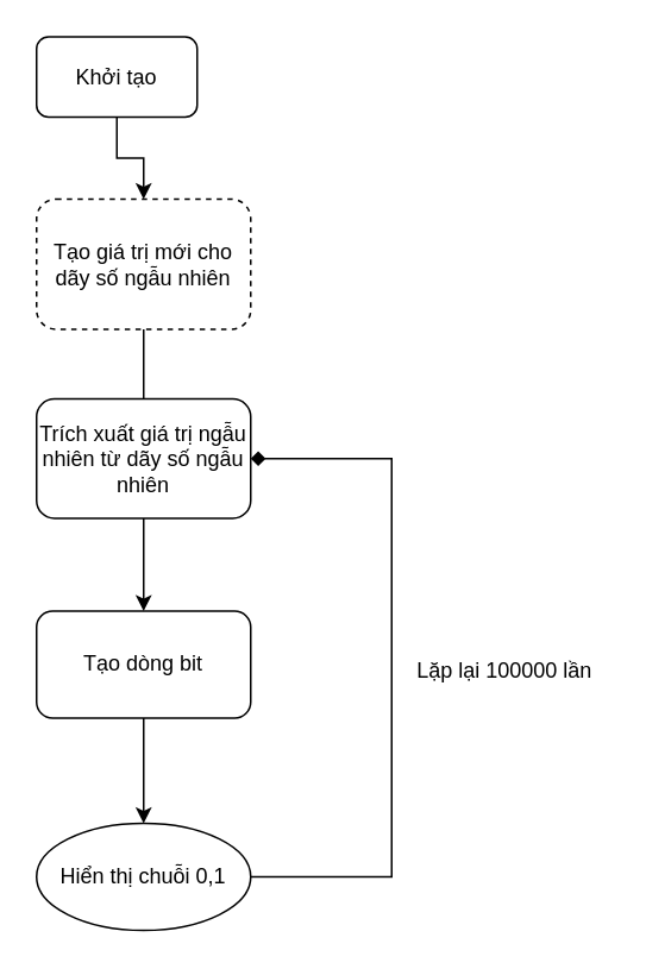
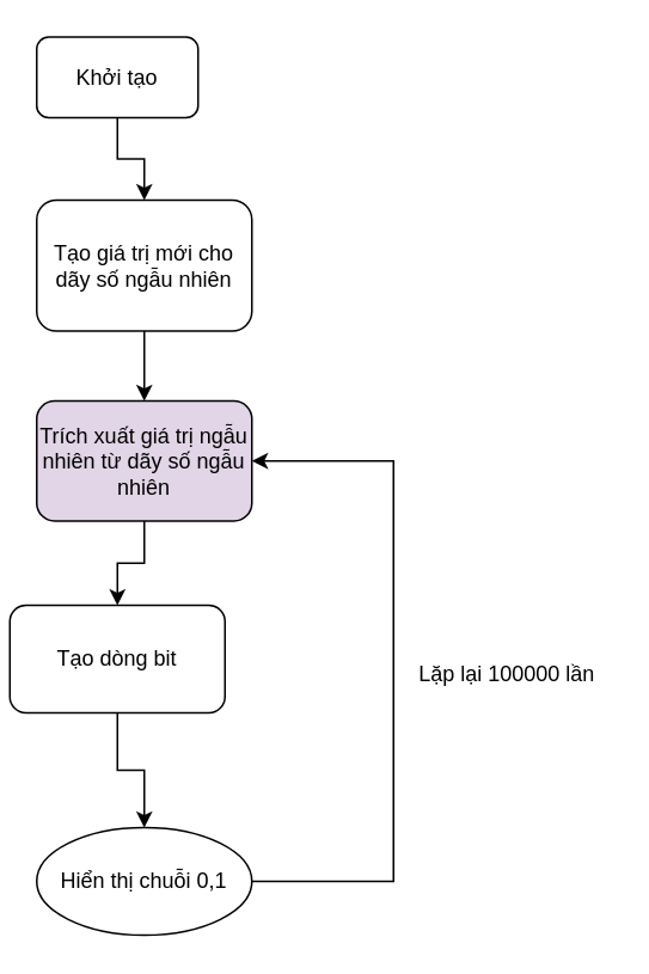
- <mxCell id="9" value="Tạo giá trị mới cho dãy số ngẫu nhiên" style="rounded=1;whiteSpace=wrap;html=1;dashed=1;" parent="1" vertex="1"><mxGeometry x="20" y="111" width="120" height="73" as="geometry" /></mxCell>
+ <mxCell id="9" value="Tạo giá trị mới cho dãy số ngẫu nhiên" style="rounded=1;whiteSpace=wrap;html=1;" parent="1" vertex="1"><mxGeometry x="20" y="111" width="120" height="73" as="geometry" /></mxCell>
- <mxCell id="8" style="edgeStyle=orthogonalEdgeStyle;rounded=0;orthogonalLoop=1;jettySize=auto;html=1;exitX=0.5;exitY=1;exitDx=0;exitDy=0;entryX=0.5;entryY=0;entryDx=0;entryDy=0;endArrow=none;" parent="1" source="9" target="6" edge="1"><mxGeometry relative="1" as="geometry" /></mxCell>
+ <mxCell id="8" style="edgeStyle=orthogonalEdgeStyle;rounded=0;orthogonalLoop=1;jettySize=auto;html=1;exitX=0.5;exitY=1;exitDx=0;exitDy=0;entryX=0.5;entryY=0;entryDx=0;entryDy=0;" parent="1" source="9" target="6" edge="1"><mxGeometry relative="1" as="geometry" /></mxCell>
- <mxCell id="6" value="Trích xuất giá trị ngẫu nhiên từ dãy số ngẫu nhiên" style="rounded=1;whiteSpace=wrap;html=1;" parent="1" vertex="1"><mxGeometry x="20" y="223" width="120" height="67" as="geometry" /></mxCell>
+ <mxCell id="6" value="Trích xuất giá trị ngẫu nhiên từ dãy số ngẫu nhiên" style="rounded=1;whiteSpace=wrap;html=1;fillColor=#e1d5e7;" parent="1" vertex="1"><mxGeometry x="20" y="223" width="120" height="67" as="geometry" /></mxCell>
- <mxCell id="11" style="edgeStyle=orthogonalEdgeStyle;rounded=0;orthogonalLoop=1;jettySize=auto;html=1;exitX=1;exitY=0.5;exitDx=0;exitDy=0;entryX=1;entryY=0.5;entryDx=0;entryDy=0;endArrow=diamond;" edge="1" parent="1" source="12" target="6"><mxGeometry relative="1" as="geometry"><Array as="points"><mxPoint x="219" y="491" /><mxPoint x="219" y="257" /></Array></mxGeometry></mxCell>
+ <mxCell id="11" style="edgeStyle=orthogonalEdgeStyle;rounded=0;orthogonalLoop=1;jettySize=auto;html=1;exitX=1;exitY=0.5;exitDx=0;exitDy=0;entryX=1;entryY=0.5;entryDx=0;entryDy=0;" edge="1" parent="1" source="12" target="6"><mxGeometry relative="1" as="geometry"><Array as="points"><mxPoint x="219" y="491" /><mxPoint x="219" y="257" /></Array></mxGeometry></mxCell>
- <mxCell id="10" value="Tạo dòng bit" style="rounded=1;whiteSpace=wrap;html=1;" parent="1" vertex="1"><mxGeometry x="20" y="342" width="120" height="60" as="geometry" /></mxCell>
+ <mxCell id="10" value="Tạo dòng bit" style="rounded=1;whiteSpace=wrap;html=1;" parent="1" vertex="1"><mxGeometry x="5" y="337" width="120" height="60" as="geometry" /></mxCell>
